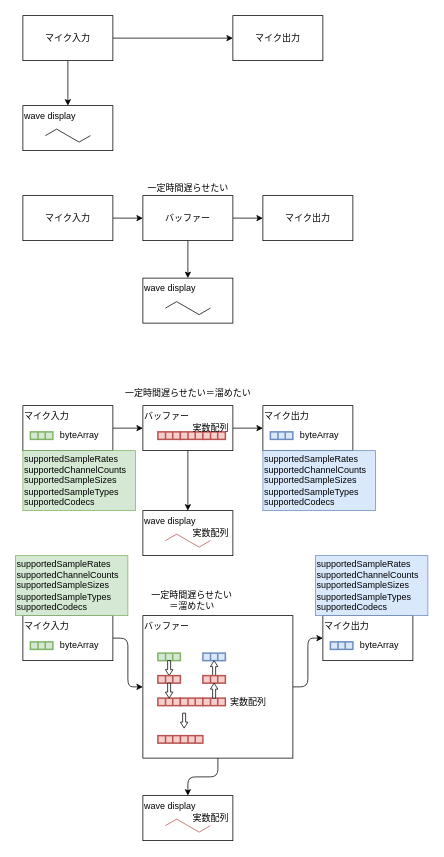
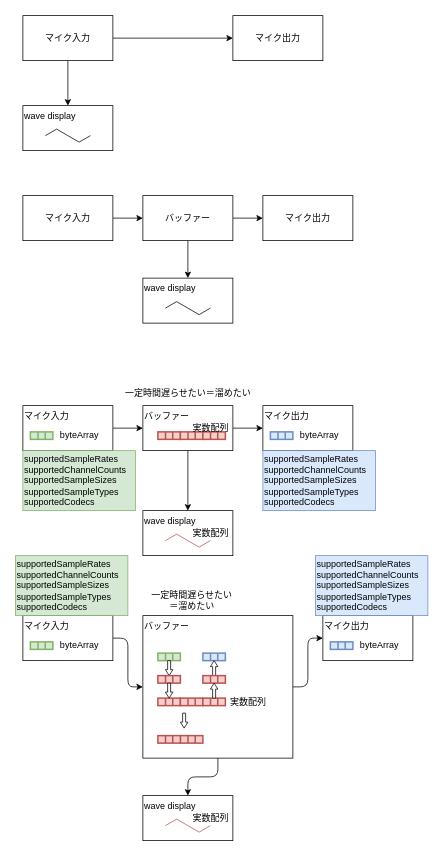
- <mxCell id="18" value="一定時間遅らせたい" style="text;html=1;align=center;verticalAlign=middle;resizable=0;points=[];autosize=1;strokeColor=none;fillColor=none;" parent="1" vertex="1"><mxGeometry x="190" y="240" width="120" height="20" as="geometry" /></mxCell>
